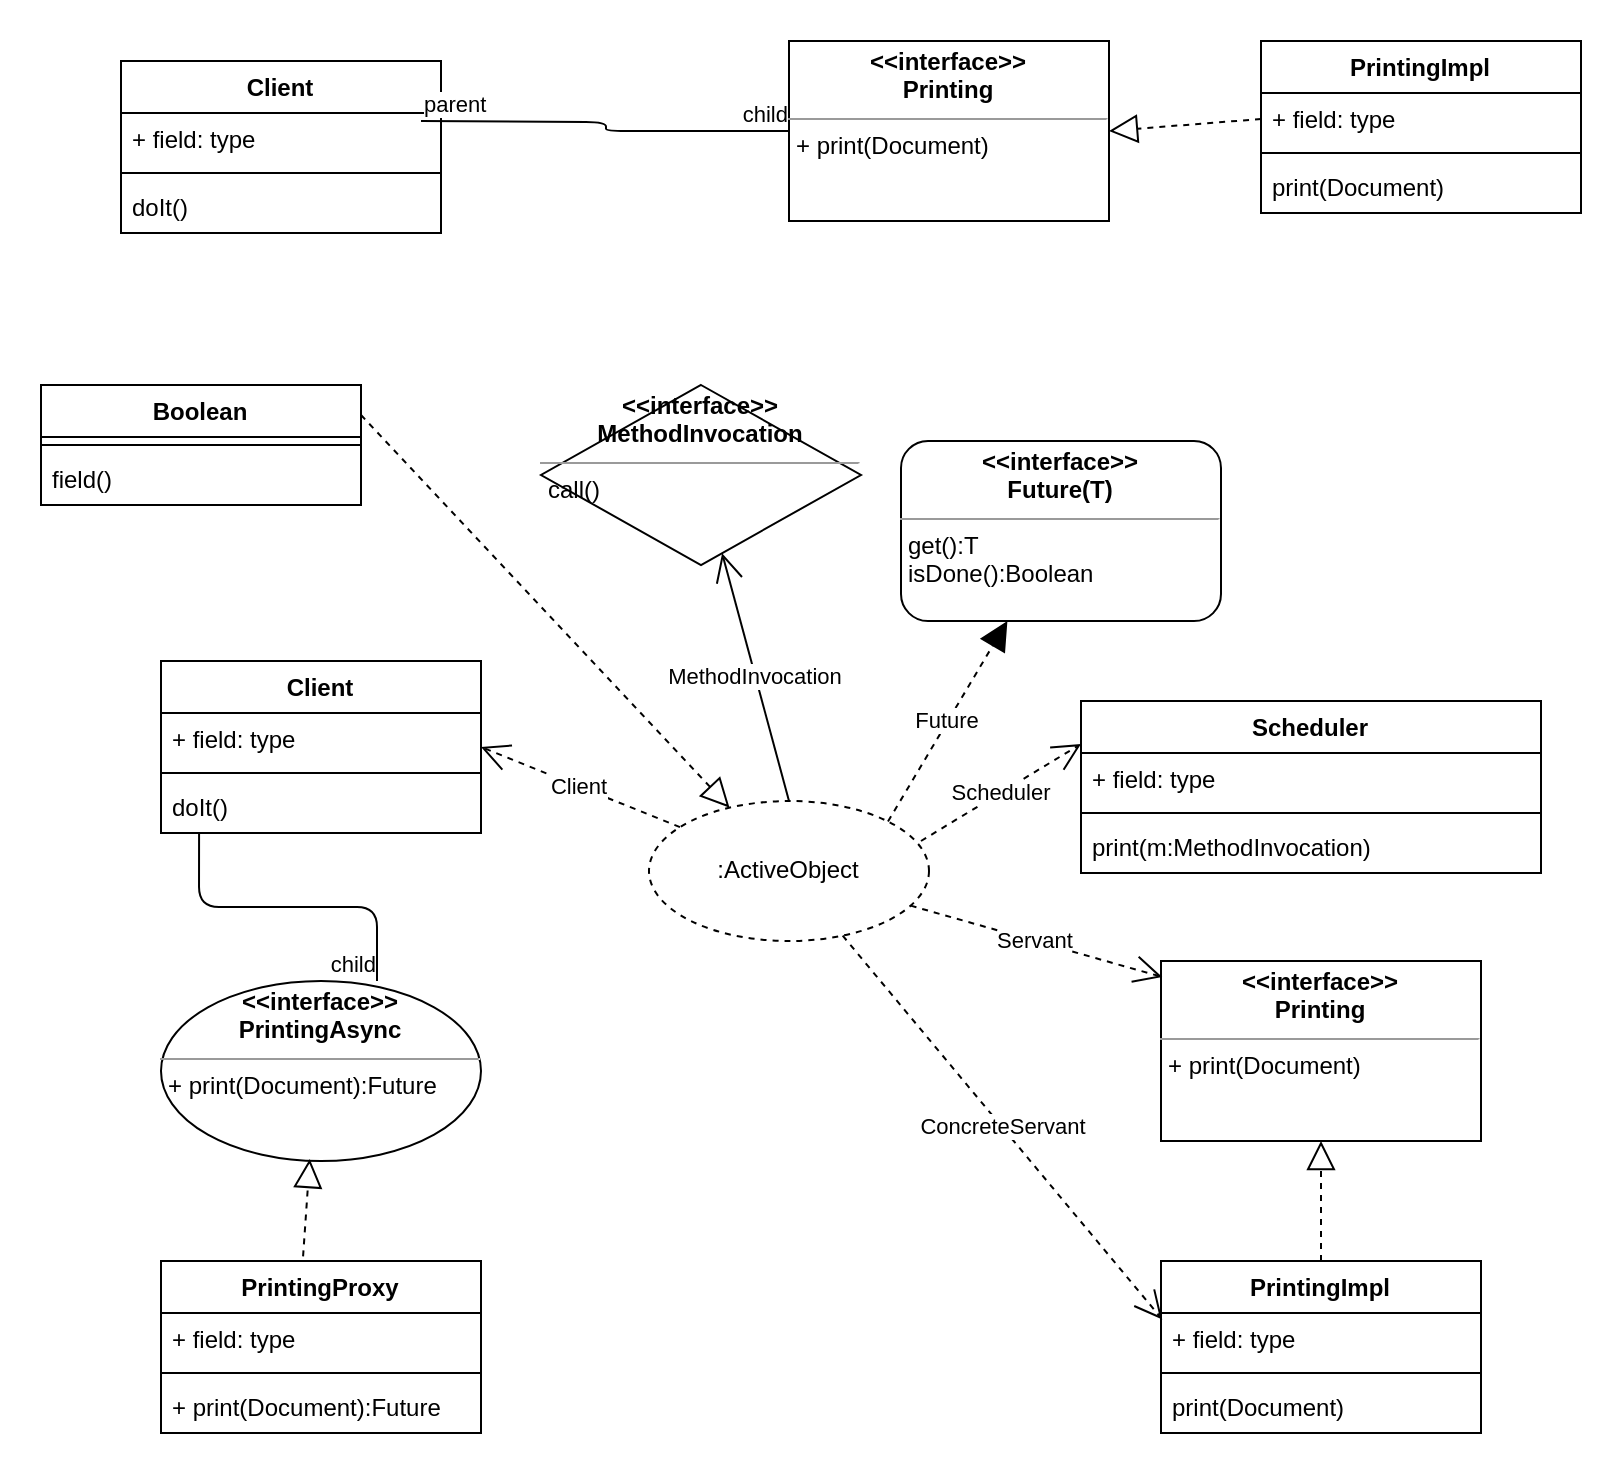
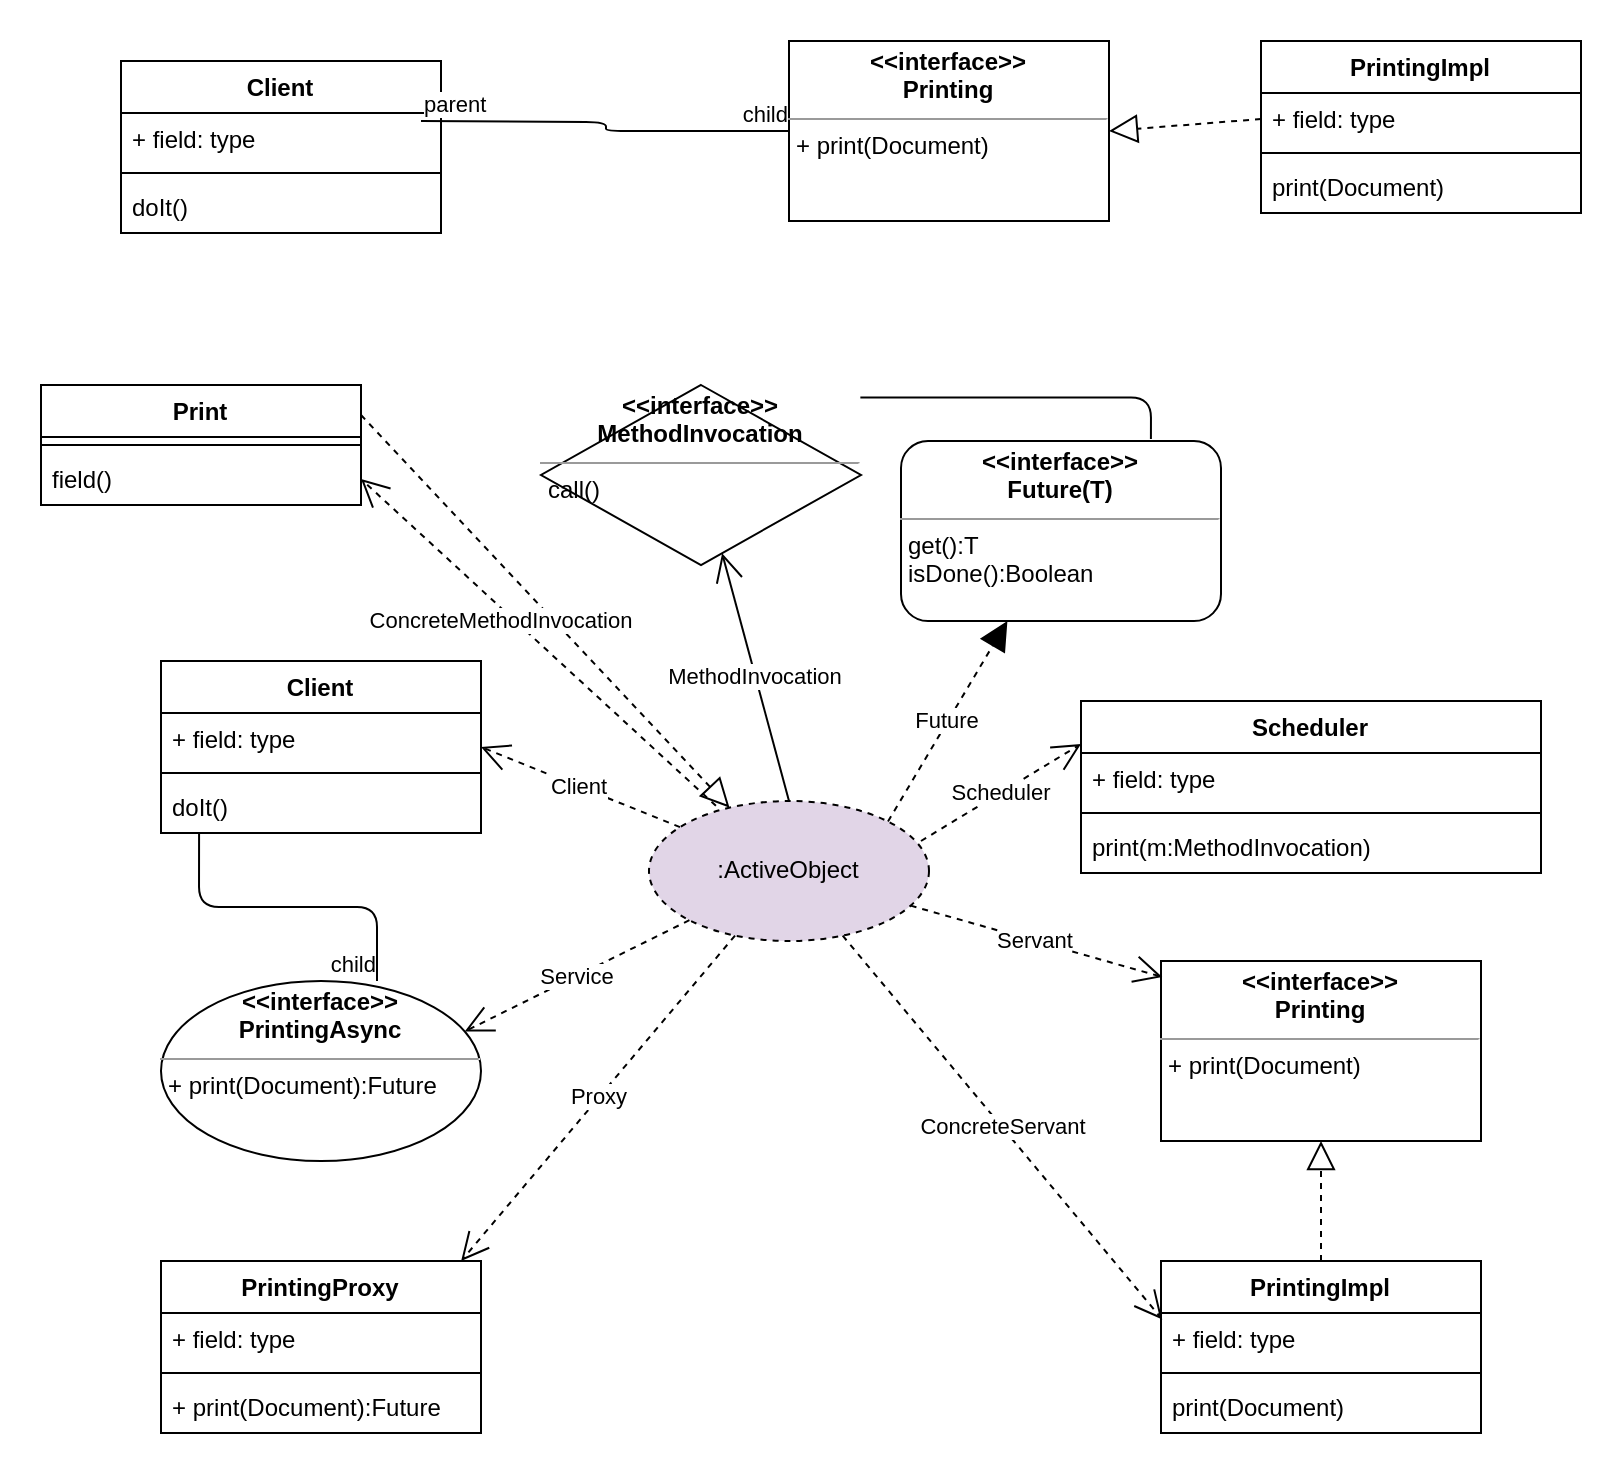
+ <mxCell id="53" value="" style="endArrow=none;html=1;edgeStyle=orthogonalEdgeStyle;exitX=0.998;exitY=0.07;exitDx=0;exitDy=0;exitPerimeter=0;entryX=0.781;entryY=-0.011;entryDx=0;entryDy=0;entryPerimeter=0;" edge="1" parent="1" source="25" target="27"><mxGeometry relative="1" as="geometry"><mxPoint x="500" y="190" as="sourcePoint" /><mxPoint x="660" y="190" as="targetPoint" /></mxGeometry></mxCell>
- <mxCell id="38" value="Boolean" style="swimlane;fontStyle=1;align=center;verticalAlign=top;childLayout=stackLayout;horizontal=1;startSize=26;horizontalStack=0;resizeParent=1;resizeParentMax=0;resizeLast=0;collapsible=1;marginBottom=0;" parent="1" vertex="1"><mxGeometry x="20" y="192" width="160" height="60" as="geometry" /></mxCell>
+ <mxCell id="38" value="Print" style="swimlane;fontStyle=1;align=center;verticalAlign=top;childLayout=stackLayout;horizontal=1;startSize=26;horizontalStack=0;resizeParent=1;resizeParentMax=0;resizeLast=0;collapsible=1;marginBottom=0;" parent="1" vertex="1"><mxGeometry x="20" y="192" width="160" height="60" as="geometry" /></mxCell>
+ <mxCell id="37" value="ConcreteMethodInvocation" style="endArrow=open;endSize=12;dashed=1;html=1;exitX=0.239;exitY=0.034;exitDx=0;exitDy=0;entryX=1;entryY=0.5;entryDx=0;entryDy=0;exitPerimeter=0;" parent="1" source="10" target="40" edge="1"><mxGeometry x="0.174" y="5" width="160" relative="1" as="geometry"><mxPoint x="262.67" y="372" as="sourcePoint" /><mxPoint x="220.003" y="282" as="targetPoint" /><mxPoint as="offset" /></mxGeometry></mxCell>
- <mxCell id="10" value=":ActiveObject" style="ellipse;whiteSpace=wrap;html=1;dashed=1;" parent="1" vertex="1"><mxGeometry x="324" y="400" width="140" height="70" as="geometry" /></mxCell>
+ <mxCell id="10" value=":ActiveObject" style="ellipse;whiteSpace=wrap;html=1;dashed=1;fillColor=#e1d5e7;" parent="1" vertex="1"><mxGeometry x="324" y="400" width="140" height="70" as="geometry" /></mxCell>
+ <mxCell id="19" value="Service" style="endArrow=open;endSize=12;dashed=1;html=1;entryX=1;entryY=0.25;entryDx=0;entryDy=0;" parent="1" source="10" target="16" edge="1"><mxGeometry width="160" relative="1" as="geometry"><mxPoint x="388.533" y="593.802" as="sourcePoint" /><mxPoint x="280" y="520" as="targetPoint" /></mxGeometry></mxCell>
+ <mxCell id="24" value="Proxy" style="endArrow=open;endSize=12;dashed=1;html=1;entryX=0.938;entryY=0;entryDx=0;entryDy=0;entryPerimeter=0;" parent="1" source="10" target="20" edge="1"><mxGeometry width="160" relative="1" as="geometry"><mxPoint x="357.224" y="557.985" as="sourcePoint" /><mxPoint x="270" y="580" as="targetPoint" /></mxGeometry></mxCell>
- <mxCell id="52" value="" style="endArrow=block;dashed=1;endFill=0;endSize=12;html=1;entryX=0.465;entryY=0.989;entryDx=0;entryDy=0;entryPerimeter=0;exitX=0.444;exitY=-0.027;exitDx=0;exitDy=0;exitPerimeter=0;" edge="1" parent="1" source="20" target="16"><mxGeometry width="160" relative="1" as="geometry"><mxPoint x="0" y="610" as="sourcePoint" /><mxPoint x="160" y="610" as="targetPoint" /></mxGeometry></mxCell>
